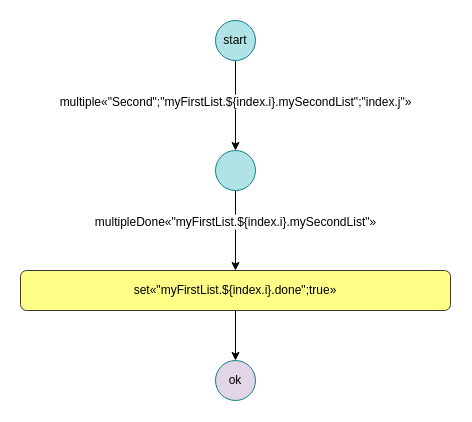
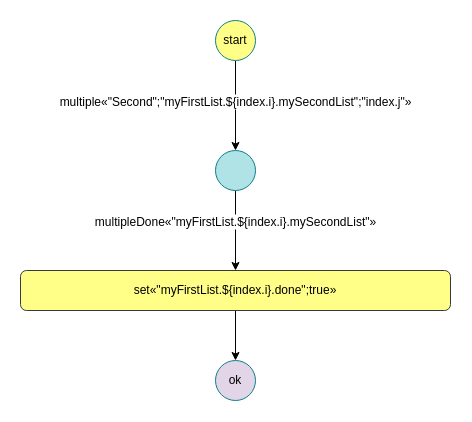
- <mxCell id="4" value="start" style="ellipse;whiteSpace=wrap;fillColor=#b0e3e6;strokeColor=#0e8088;fontColor=#050505;" parent="1" vertex="1"><mxGeometry x="215" y="20" width="40" height="40" as="geometry" /></mxCell>
+ <mxCell id="4" value="start" style="ellipse;whiteSpace=wrap;fillColor=#ffff88;strokeColor=#0e8088;fontColor=#050505;" parent="1" vertex="1"><mxGeometry x="215" y="20" width="40" height="40" as="geometry" /></mxCell>
